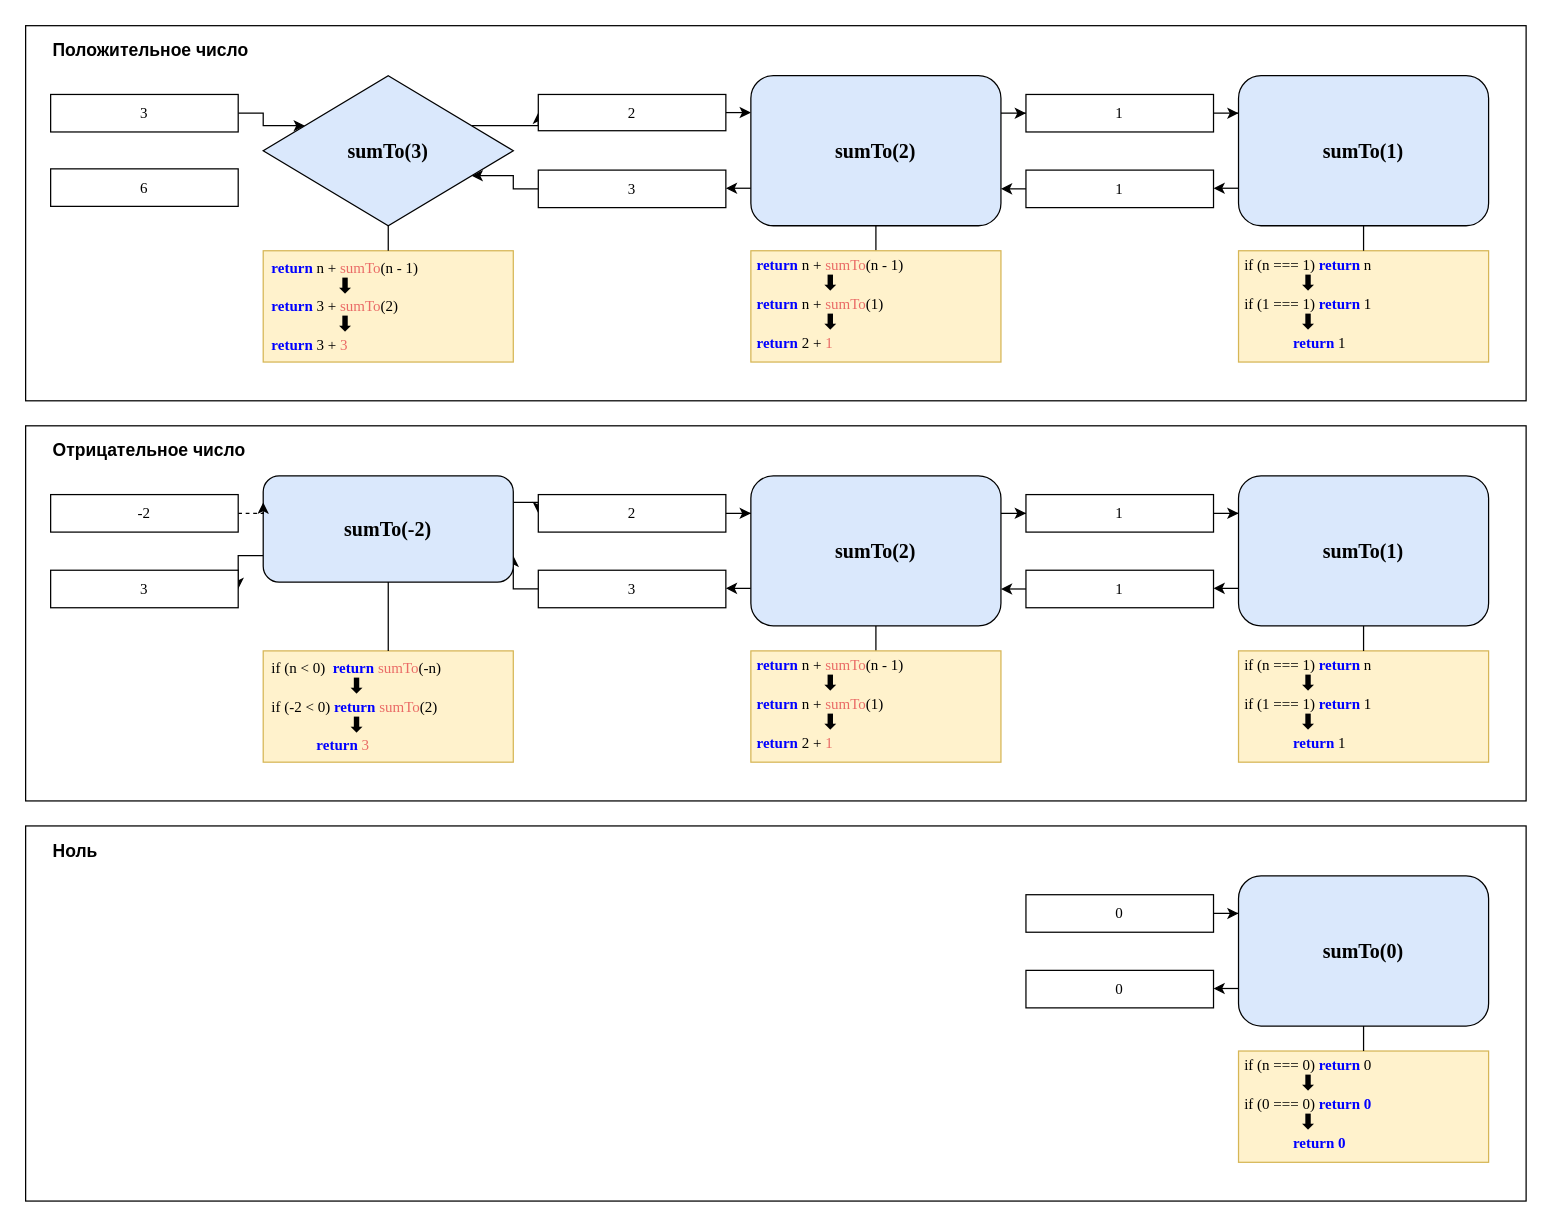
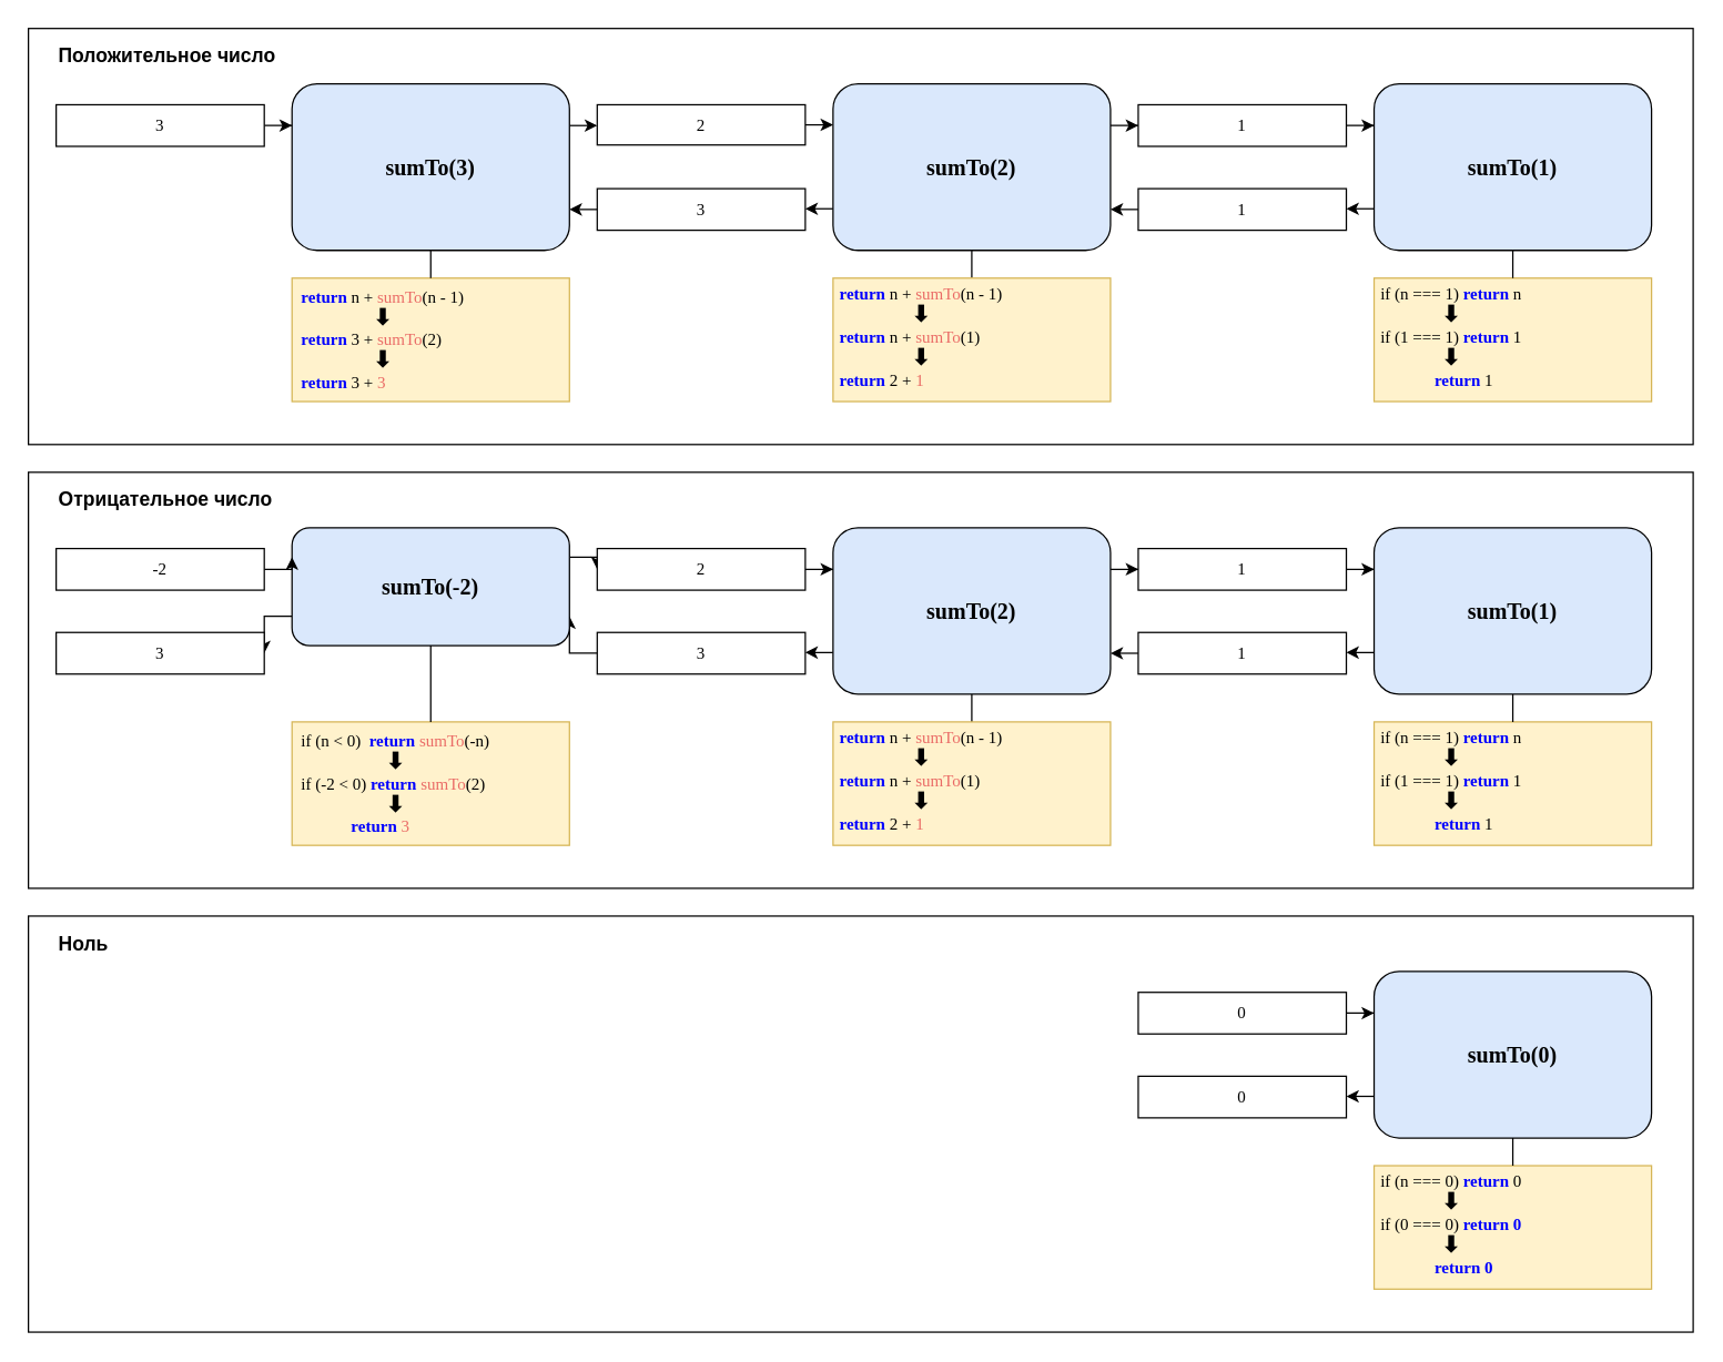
- <mxCell id="19" value="&lt;b style=&quot;font-size: 16px;&quot;&gt;sumTo(3)&lt;/b&gt;" style="rhombus;fillColor=#dae8fc;strokeColor=default;shadow=0;gradientColor=none;whiteSpace=wrap;html=1;fontFamily=Consolas;fontSize=16;" parent="1" vertex="1"><mxGeometry x="210" y="60" width="200" height="120" as="geometry" /></mxCell>
+ <mxCell id="19" value="&lt;b style=&quot;font-size: 16px;&quot;&gt;sumTo(3)&lt;/b&gt;" style="rounded=1;fillColor=#dae8fc;strokeColor=default;shadow=0;gradientColor=none;whiteSpace=wrap;html=1;fontFamily=Consolas;fontSize=16;" parent="1" vertex="1"><mxGeometry x="210" y="60" width="200" height="120" as="geometry" /></mxCell>
- <mxCell id="20" value="6" style="rounded=0;whiteSpace=wrap;html=1;shadow=0;fontFamily=Consolas;strokeColor=default;gradientColor=none;" parent="1" vertex="1"><mxGeometry x="40" y="134.5" width="150" height="30" as="geometry" /></mxCell>
- <mxCell id="49" value="" style="edgeStyle=orthogonalEdgeStyle;rounded=0;orthogonalLoop=1;jettySize=auto;html=1;endArrow=classic;endFill=1;entryX=0;entryY=0.25;entryDx=0;entryDy=0;dashed=1;" parent="1" source="50" target="46" edge="1"><mxGeometry relative="1" as="geometry" /></mxCell>
+ <mxCell id="49" value="" style="edgeStyle=orthogonalEdgeStyle;rounded=0;orthogonalLoop=1;jettySize=auto;html=1;endArrow=classic;endFill=1;entryX=0;entryY=0.25;entryDx=0;entryDy=0;" parent="1" source="50" target="46" edge="1"><mxGeometry relative="1" as="geometry" /></mxCell>
